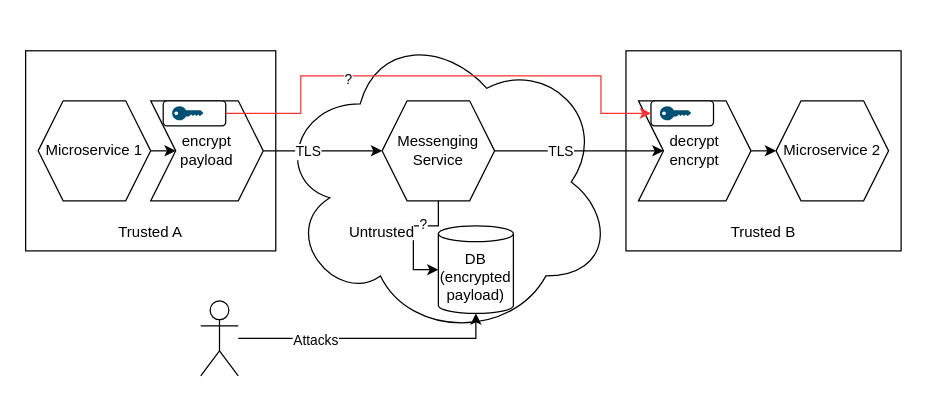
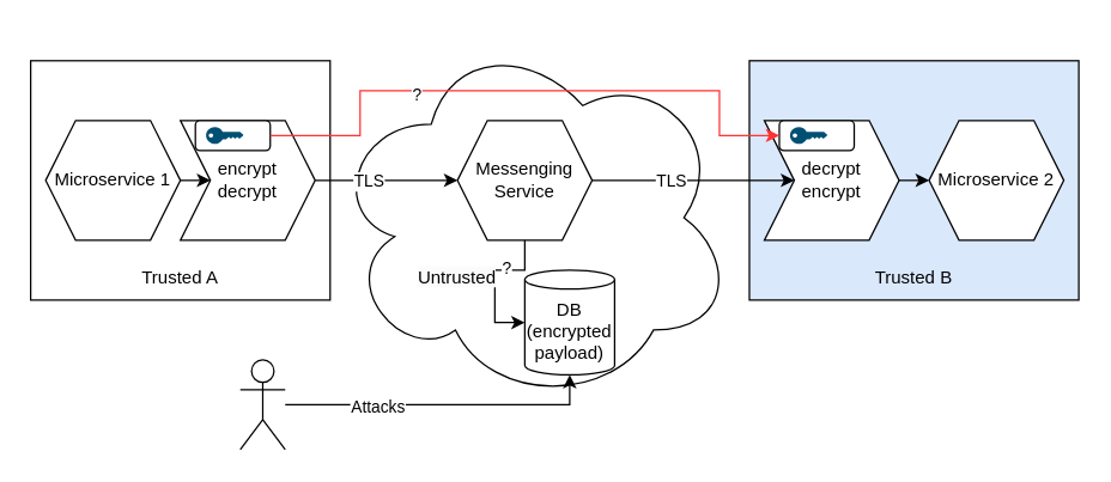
- <mxCell id="20" value="encrypt&lt;br&gt;payload" style="shape=step;perimeter=stepPerimeter;whiteSpace=wrap;html=1;fixedSize=1;" vertex="1" parent="1"><mxGeometry x="120" y="80" width="90" height="80" as="geometry" /></mxCell>
+ <mxCell id="20" value="encrypt&lt;br&gt;decrypt" style="shape=step;perimeter=stepPerimeter;whiteSpace=wrap;html=1;fixedSize=1;" vertex="1" parent="1"><mxGeometry x="120" y="80" width="90" height="80" as="geometry" /></mxCell>
- <mxCell id="2" value="&lt;br&gt;&lt;br&gt;&lt;br&gt;&lt;br&gt;&lt;br&gt;&lt;br&gt;&lt;br&gt;&lt;br&gt;&lt;br&gt;Trusted B" style="rounded=0;whiteSpace=wrap;html=1;" vertex="1" parent="1"><mxGeometry x="500" y="40" width="220" height="160" as="geometry" /></mxCell>
+ <mxCell id="2" value="&lt;br&gt;&lt;br&gt;&lt;br&gt;&lt;br&gt;&lt;br&gt;&lt;br&gt;&lt;br&gt;&lt;br&gt;&lt;br&gt;Trusted B" style="rounded=0;whiteSpace=wrap;html=1;fillColor=#dae8fc;" vertex="1" parent="1"><mxGeometry x="500" y="40" width="220" height="160" as="geometry" /></mxCell>
